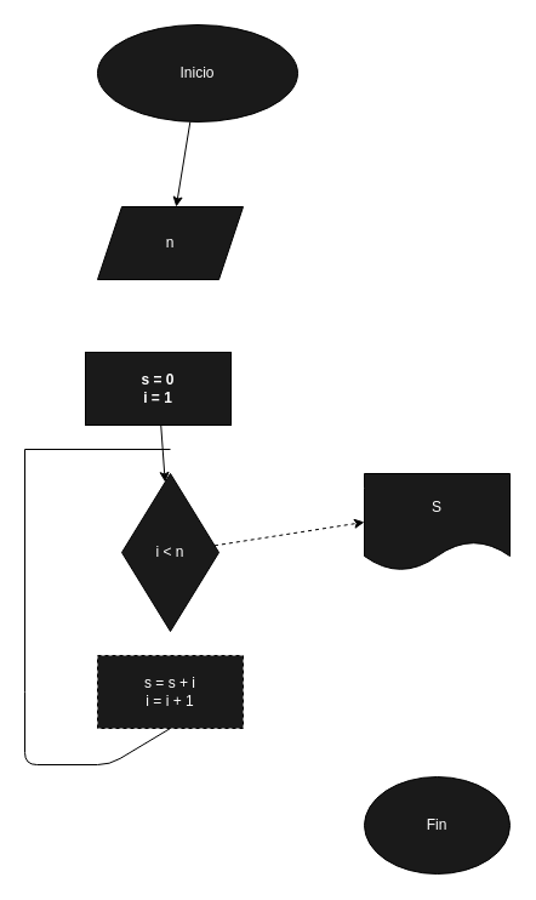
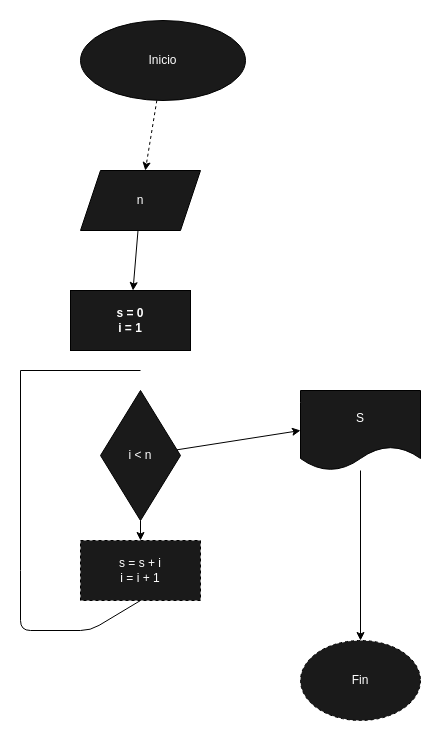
- <mxCell id="2" style="edgeStyle=none;html=1;" edge="1" parent="1" source="3" target="5"><mxGeometry relative="1" as="geometry" /></mxCell>
+ <mxCell id="2" style="edgeStyle=none;html=1;dashed=1;" edge="1" parent="1" source="3" target="5"><mxGeometry relative="1" as="geometry" /></mxCell>
+ <mxCell id="4" style="edgeStyle=none;html=1;" edge="1" parent="1" source="5" target="7"><mxGeometry relative="1" as="geometry" /></mxCell>
- <mxCell id="6" style="edgeStyle=none;html=1;" edge="1" parent="1" source="7" target="10"><mxGeometry relative="1" as="geometry" /></mxCell>
- <mxCell id="9" style="edgeStyle=none;html=1;entryX=0;entryY=0.5;entryDx=0;entryDy=0;fontColor=#FFFFFF;dashed=1;" edge="1" parent="1" source="10" target="17"><mxGeometry relative="1" as="geometry" /></mxCell>
+ <mxCell id="9" style="edgeStyle=none;html=1;entryX=0;entryY=0.5;entryDx=0;entryDy=0;fontColor=#FFFFFF;" edge="1" parent="1" source="10" target="17"><mxGeometry relative="1" as="geometry" /></mxCell>
+ <mxCell id="8" style="edgeStyle=none;html=1;" edge="1" parent="1" source="10" target="11"><mxGeometry relative="1" as="geometry" /></mxCell>
+ <mxCell id="16" style="edgeStyle=none;html=1;fontColor=#FFFFFF;" edge="1" parent="1" source="17" target="12"><mxGeometry relative="1" as="geometry" /></mxCell>
- <mxCell id="12" value="Fin" style="ellipse;whiteSpace=wrap;html=1;fillColor=#1A1A1A;fontColor=#ffffff;strokeColor=#000000;" vertex="1" parent="1"><mxGeometry x="300" y="640" width="120" height="80" as="geometry" /></mxCell>
+ <mxCell id="12" value="Fin" style="ellipse;whiteSpace=wrap;html=1;fillColor=#1A1A1A;fontColor=#ffffff;strokeColor=#000000;dashed=1;" vertex="1" parent="1"><mxGeometry x="300" y="640" width="120" height="80" as="geometry" /></mxCell>
